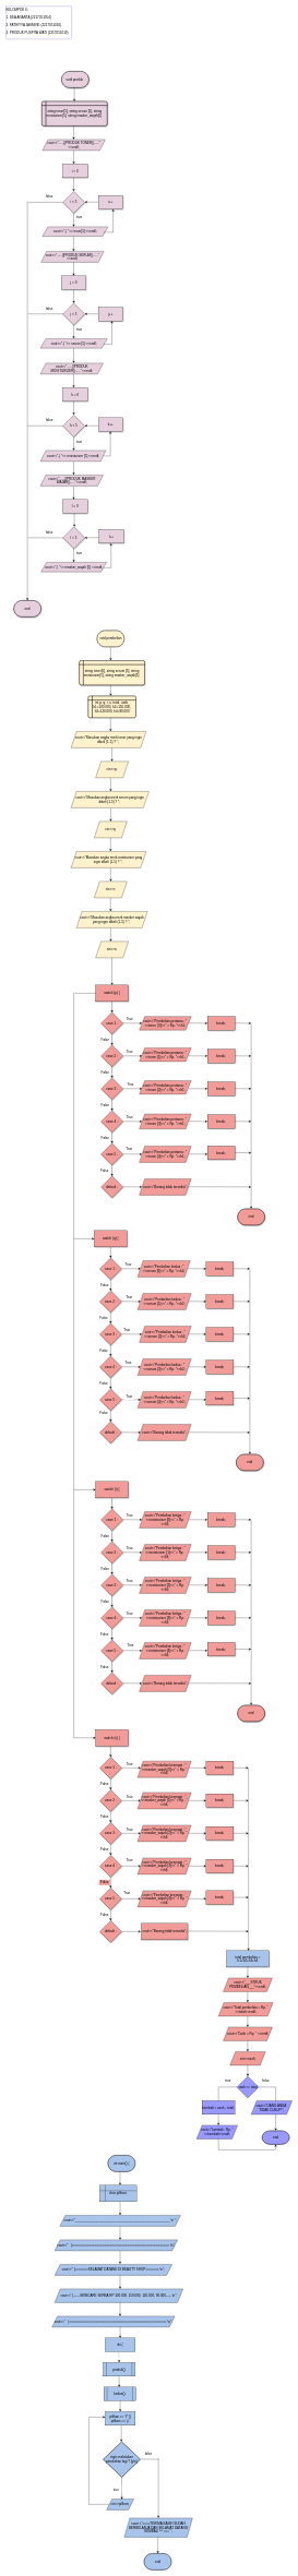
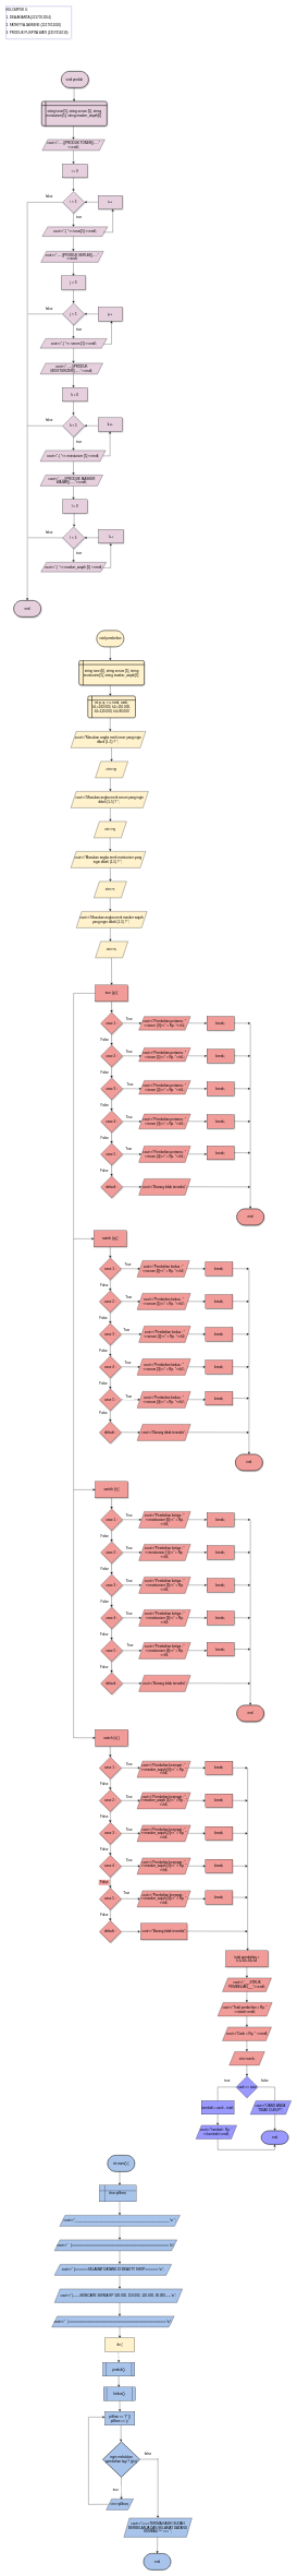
- <mxCell id="96" value="switch (p) {" style="rounded=0;whiteSpace=wrap;html=1;shadow=1;fillColor=#F19C99;" parent="1" vertex="1"><mxGeometry x="350" y="3610" width="120" height="60" as="geometry" /></mxCell>
+ <mxCell id="96" value="true (p) {" style="rounded=0;whiteSpace=wrap;html=1;shadow=1;fillColor=#F19C99;" parent="1" vertex="1"><mxGeometry x="350" y="3610" width="120" height="60" as="geometry" /></mxCell>
- <mxCell id="235" value="total pembelian = h1+h2+h3+h4" style="rounded=0;whiteSpace=wrap;html=1;shadow=1;fillColor=#a9c4eb;" parent="1" vertex="1"><mxGeometry y="7150" width="155" height="60" as="geometry" x="830" /></mxCell>
+ <mxCell id="235" value="total pembelian = h1+h2+h3+h4" style="rounded=0;whiteSpace=wrap;html=1;shadow=1;fillColor=#F19C99;" parent="1" vertex="1"><mxGeometry y="7150" width="155" height="60" as="geometry" x="830" /></mxCell>
- <mxCell id="336" value="do {" style="rounded=0;whiteSpace=wrap;html=1;fillColor=#A9C4EB;" parent="1" vertex="1"><mxGeometry x="385" y="8570" width="110" height="50" as="geometry" /></mxCell>
+ <mxCell id="336" value="do {" style="rounded=0;whiteSpace=wrap;html=1;fillColor=#fff2cc;" parent="1" vertex="1"><mxGeometry x="385" y="8570" width="110" height="50" as="geometry" /></mxCell>
